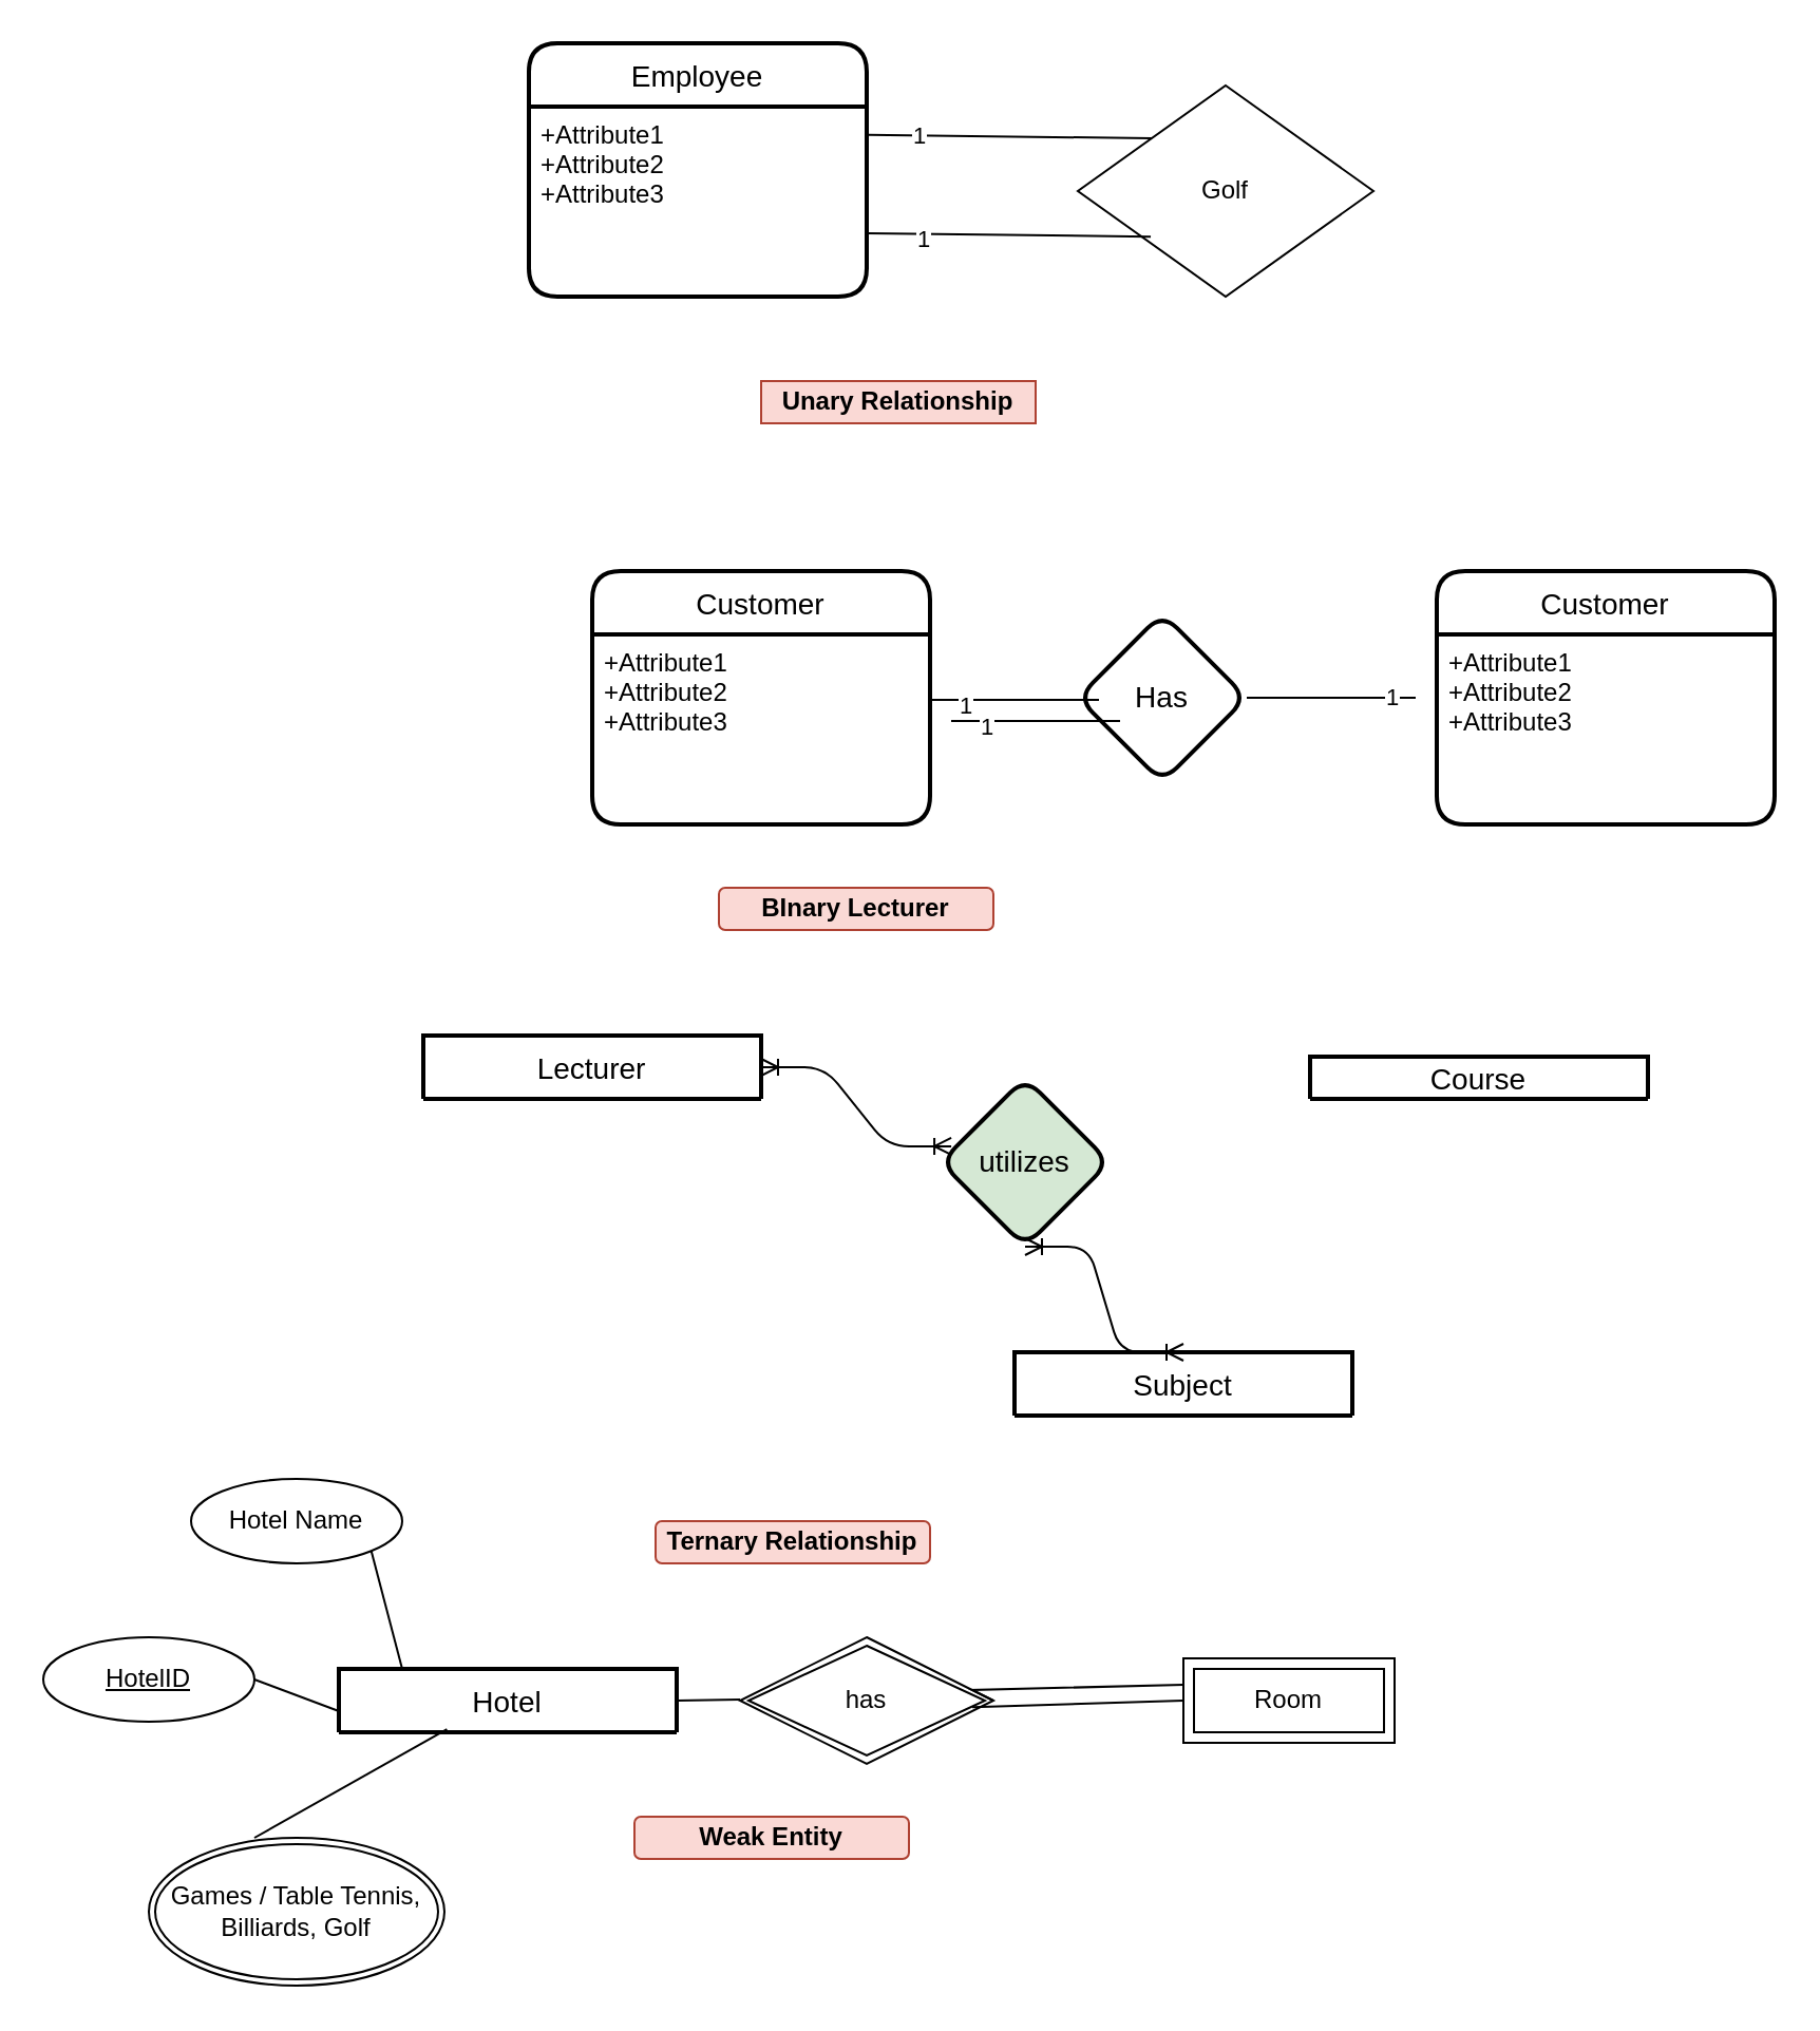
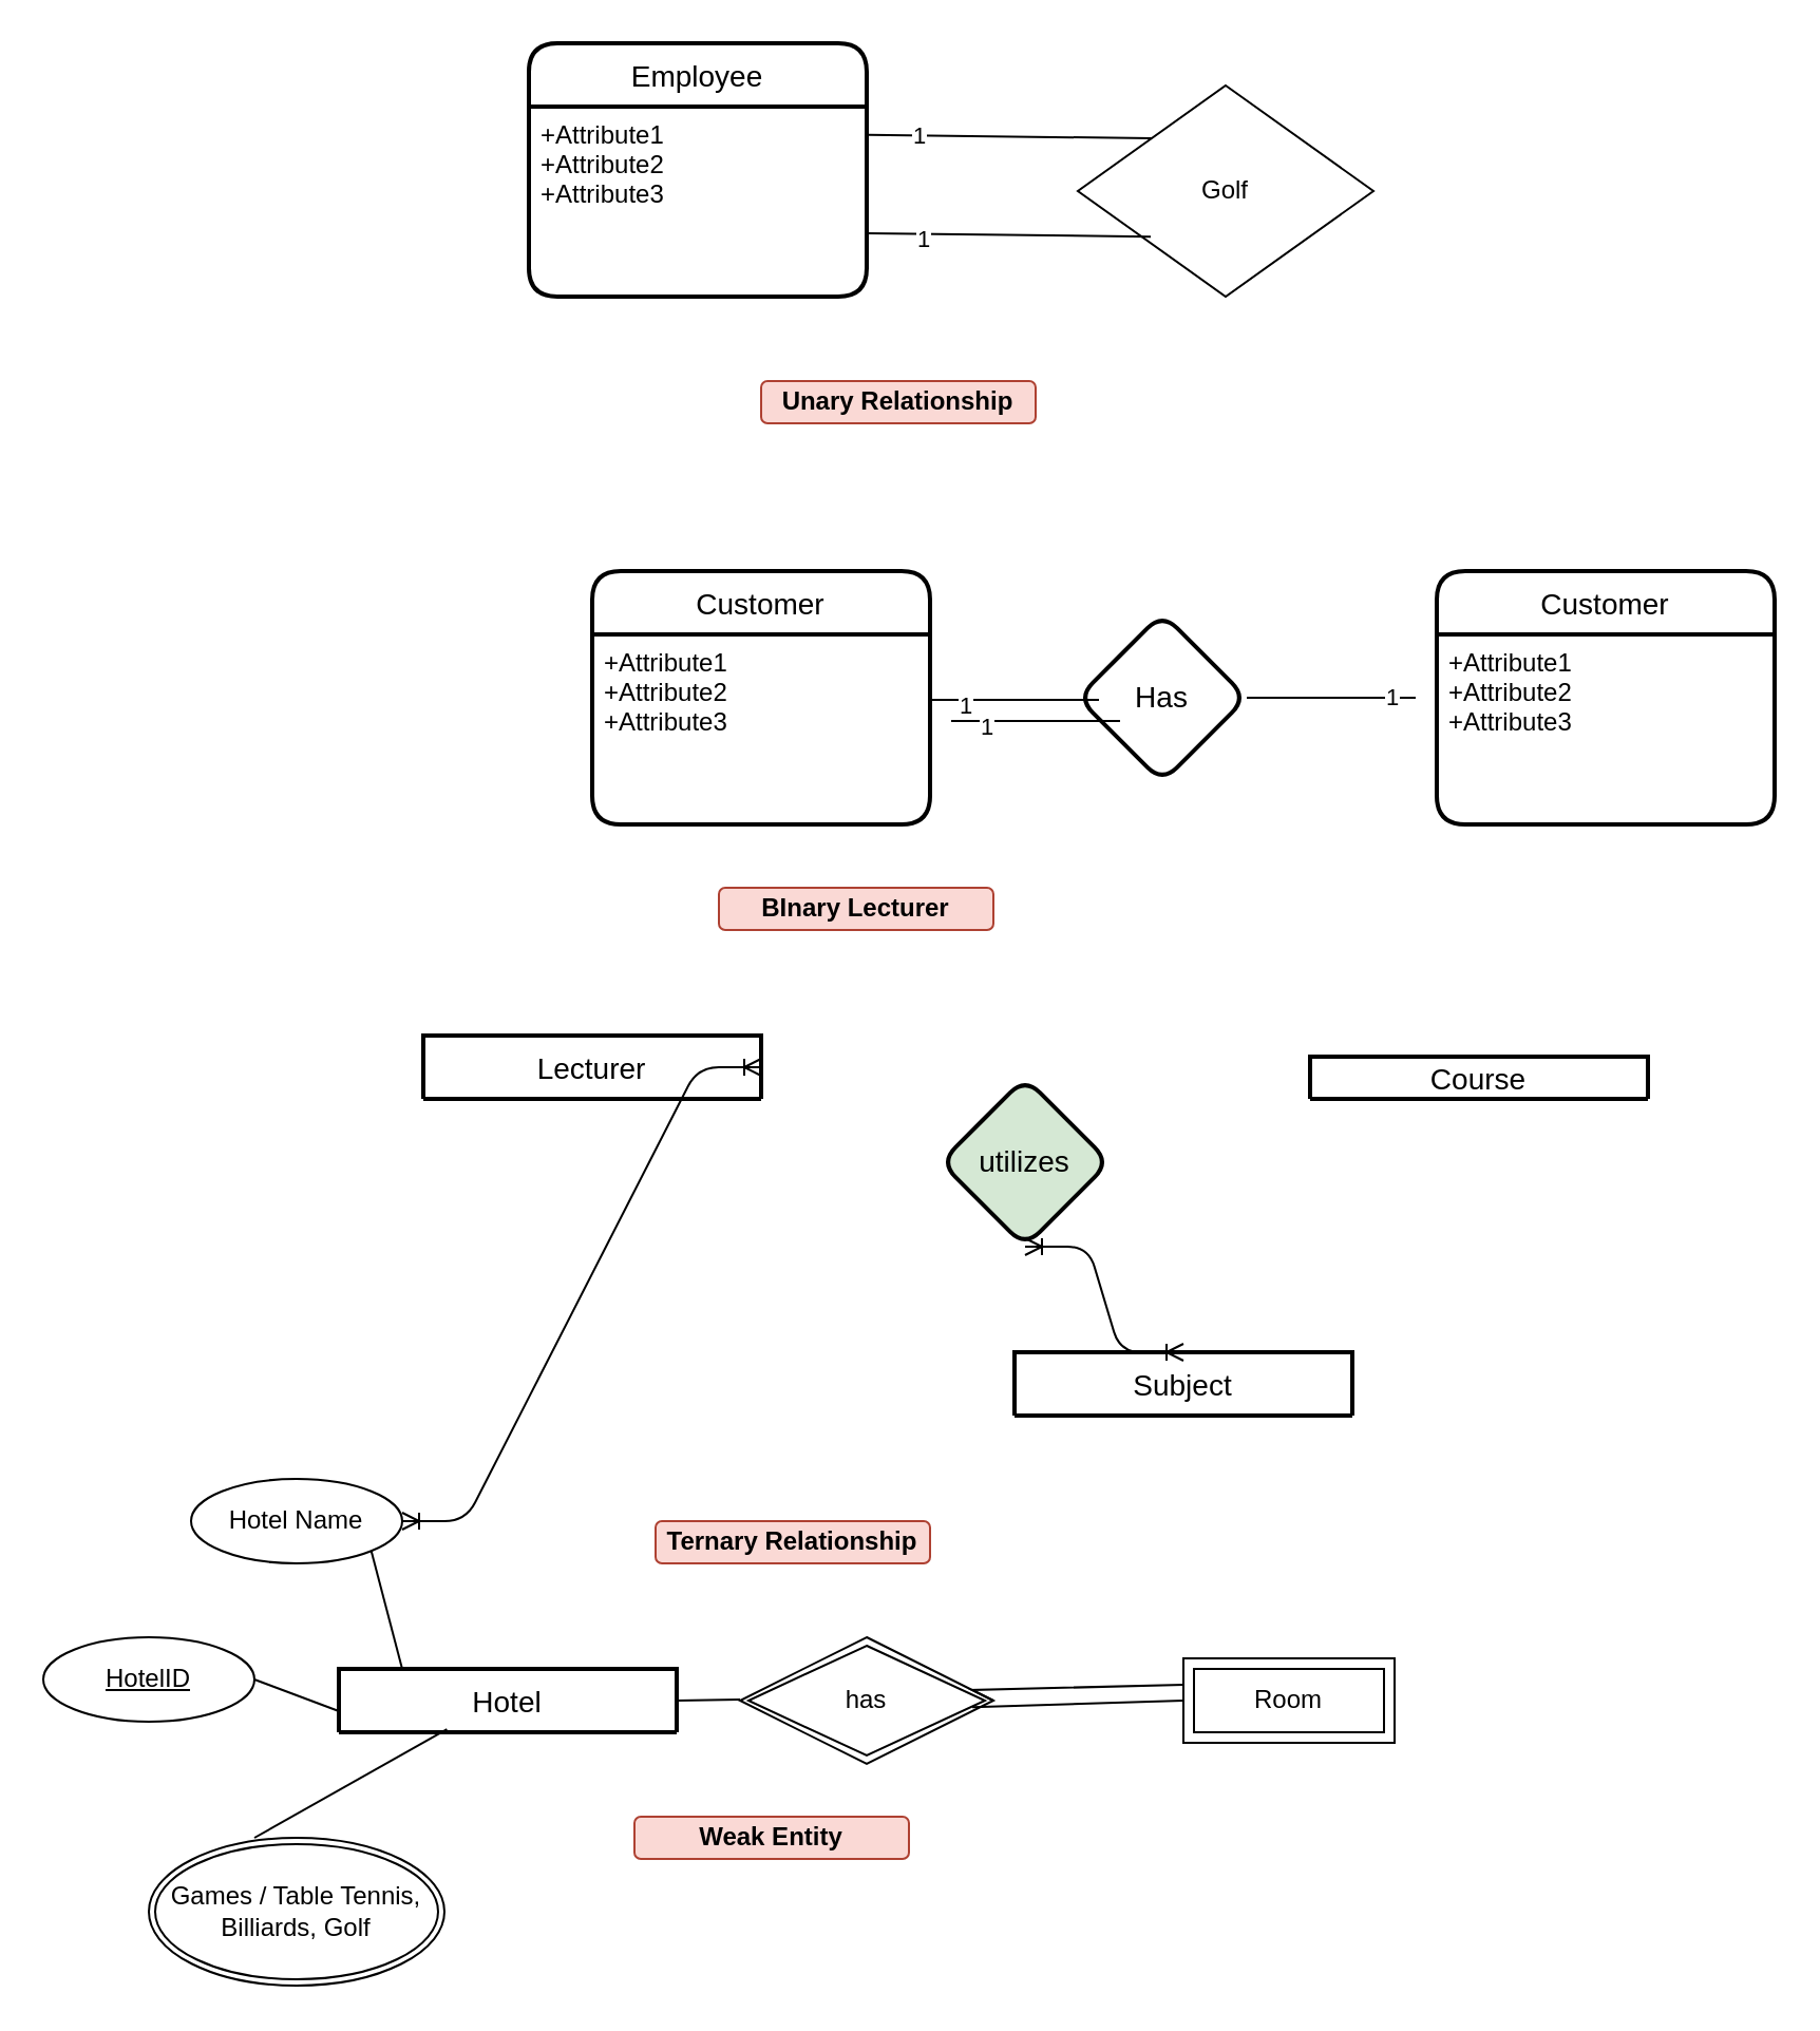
- <mxCell id="9" value="Unary Relationship" style="whiteSpace=wrap;html=1;fillColor=#fad9d5;strokeColor=#ae4132;fontStyle=1;verticalAlign=middle;rounded=0;" vertex="1" parent="1"><mxGeometry x="360" y="180" width="130" height="20" as="geometry" /></mxCell>
+ <mxCell id="9" value="Unary Relationship" style="rounded=1;whiteSpace=wrap;html=1;fillColor=#fad9d5;strokeColor=#ae4132;fontStyle=1;verticalAlign=middle;" vertex="1" parent="1"><mxGeometry x="360" y="180" width="130" height="20" as="geometry" /></mxCell>
- <mxCell id="26" value="" style="edgeStyle=entityRelationEdgeStyle;fontSize=12;html=1;endArrow=ERoneToMany;startArrow=ERoneToMany;exitX=1;exitY=0.5;exitDx=0;exitDy=0;entryX=0.063;entryY=0.406;entryDx=0;entryDy=0;entryPerimeter=0;" edge="1" parent="1" source="20" target="23"><mxGeometry width="100" height="100" relative="1" as="geometry"><mxPoint x="360" y="542.5" as="sourcePoint" /><mxPoint x="620" y="560" as="targetPoint" /></mxGeometry></mxCell>
+ <mxCell id="26" value="" style="edgeStyle=entityRelationEdgeStyle;fontSize=12;html=1;endArrow=ERoneToMany;startArrow=ERoneToMany;exitX=1;exitY=0.5;exitDx=0;exitDy=0;" edge="1" parent="1" source="20" target="37"><mxGeometry width="100" height="100" relative="1" as="geometry"><mxPoint x="360" y="542.5" as="sourcePoint" /><mxPoint x="620" y="560" as="targetPoint" /></mxGeometry></mxCell>
